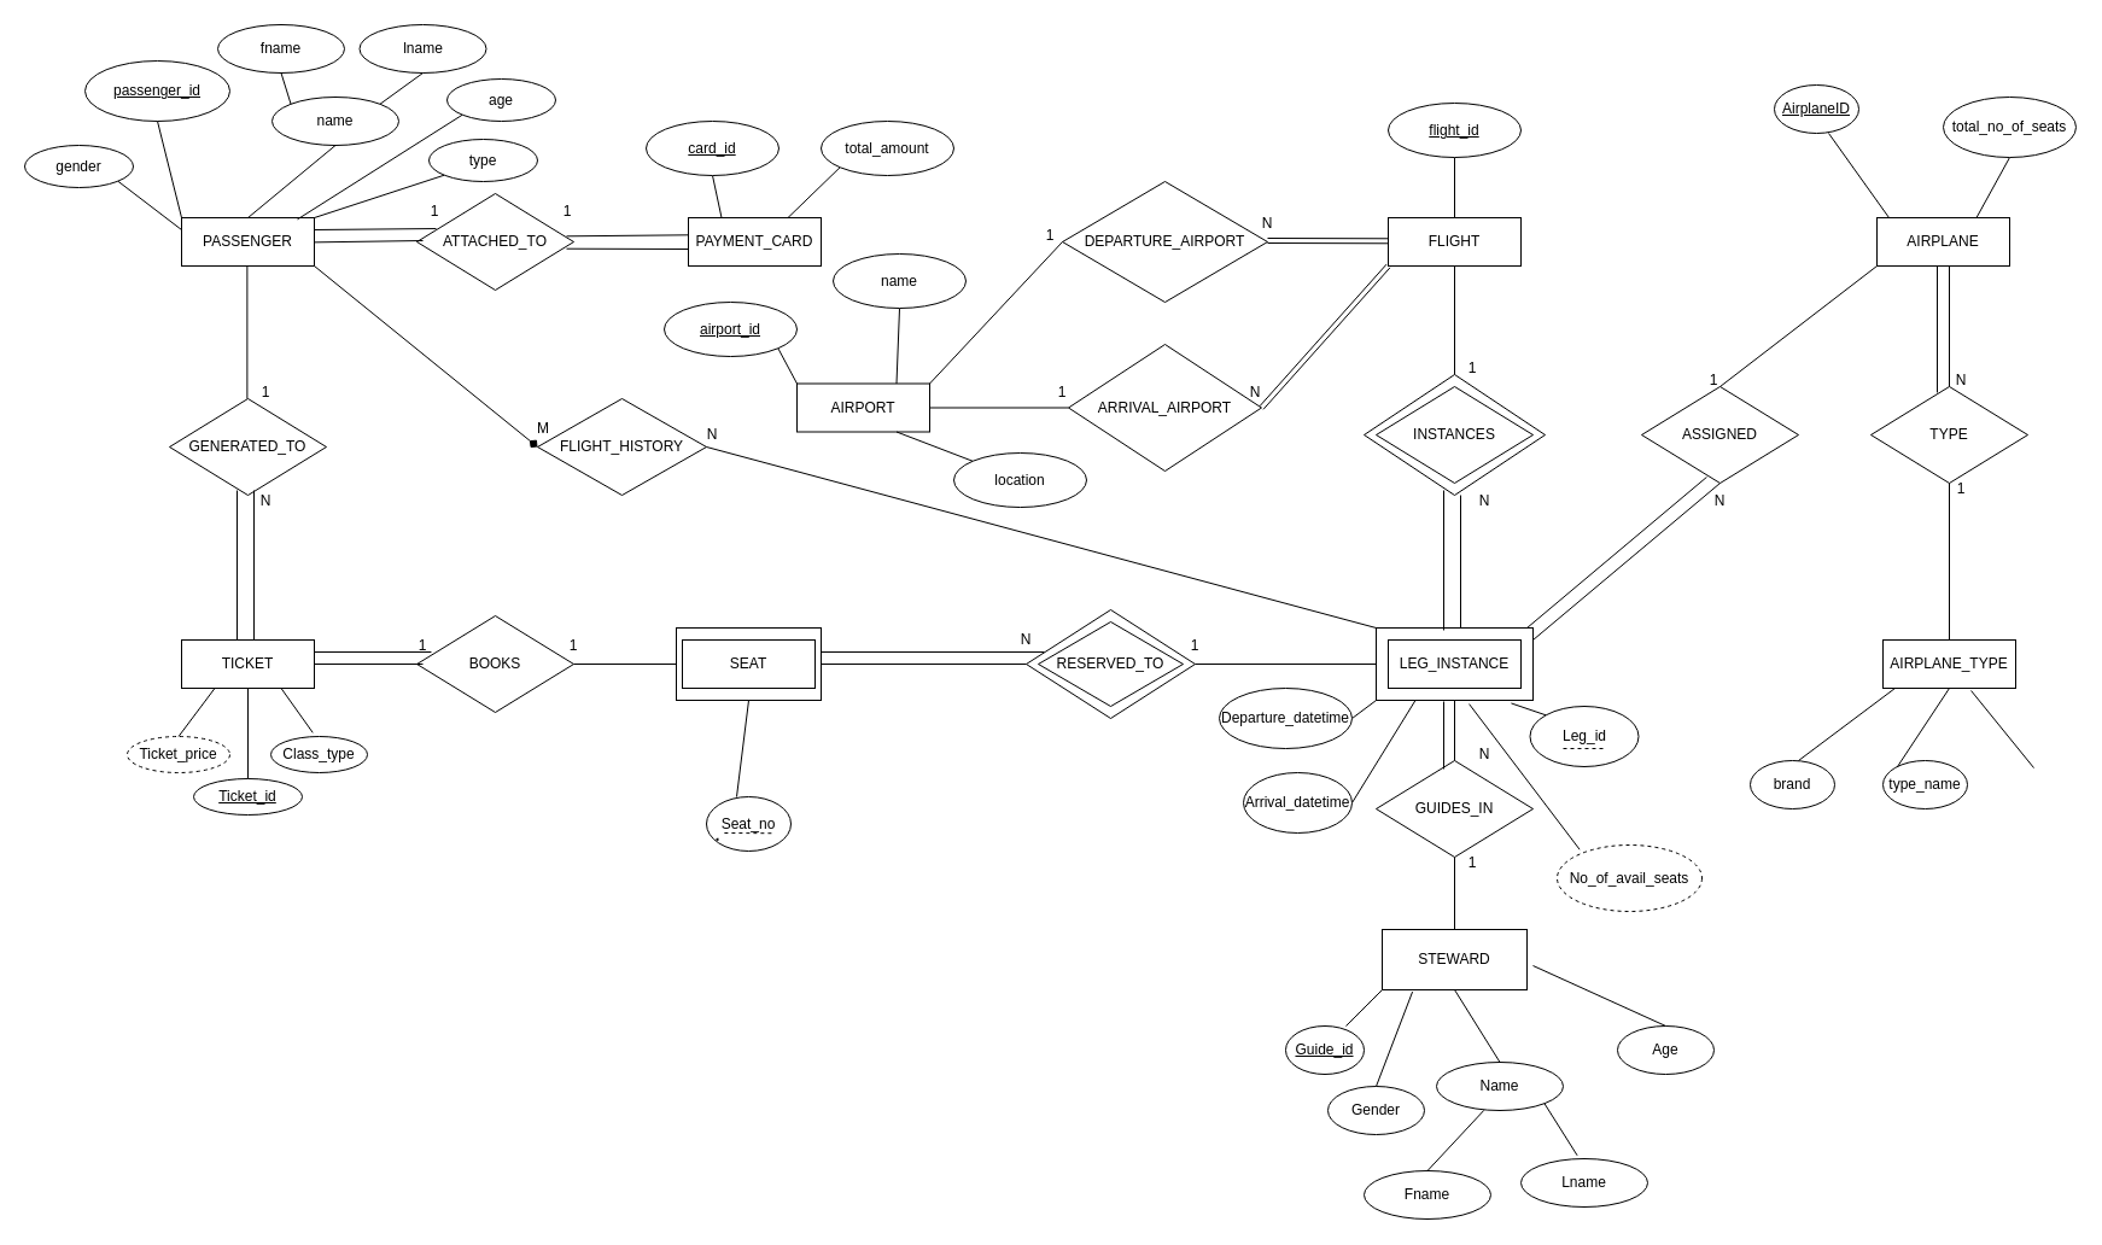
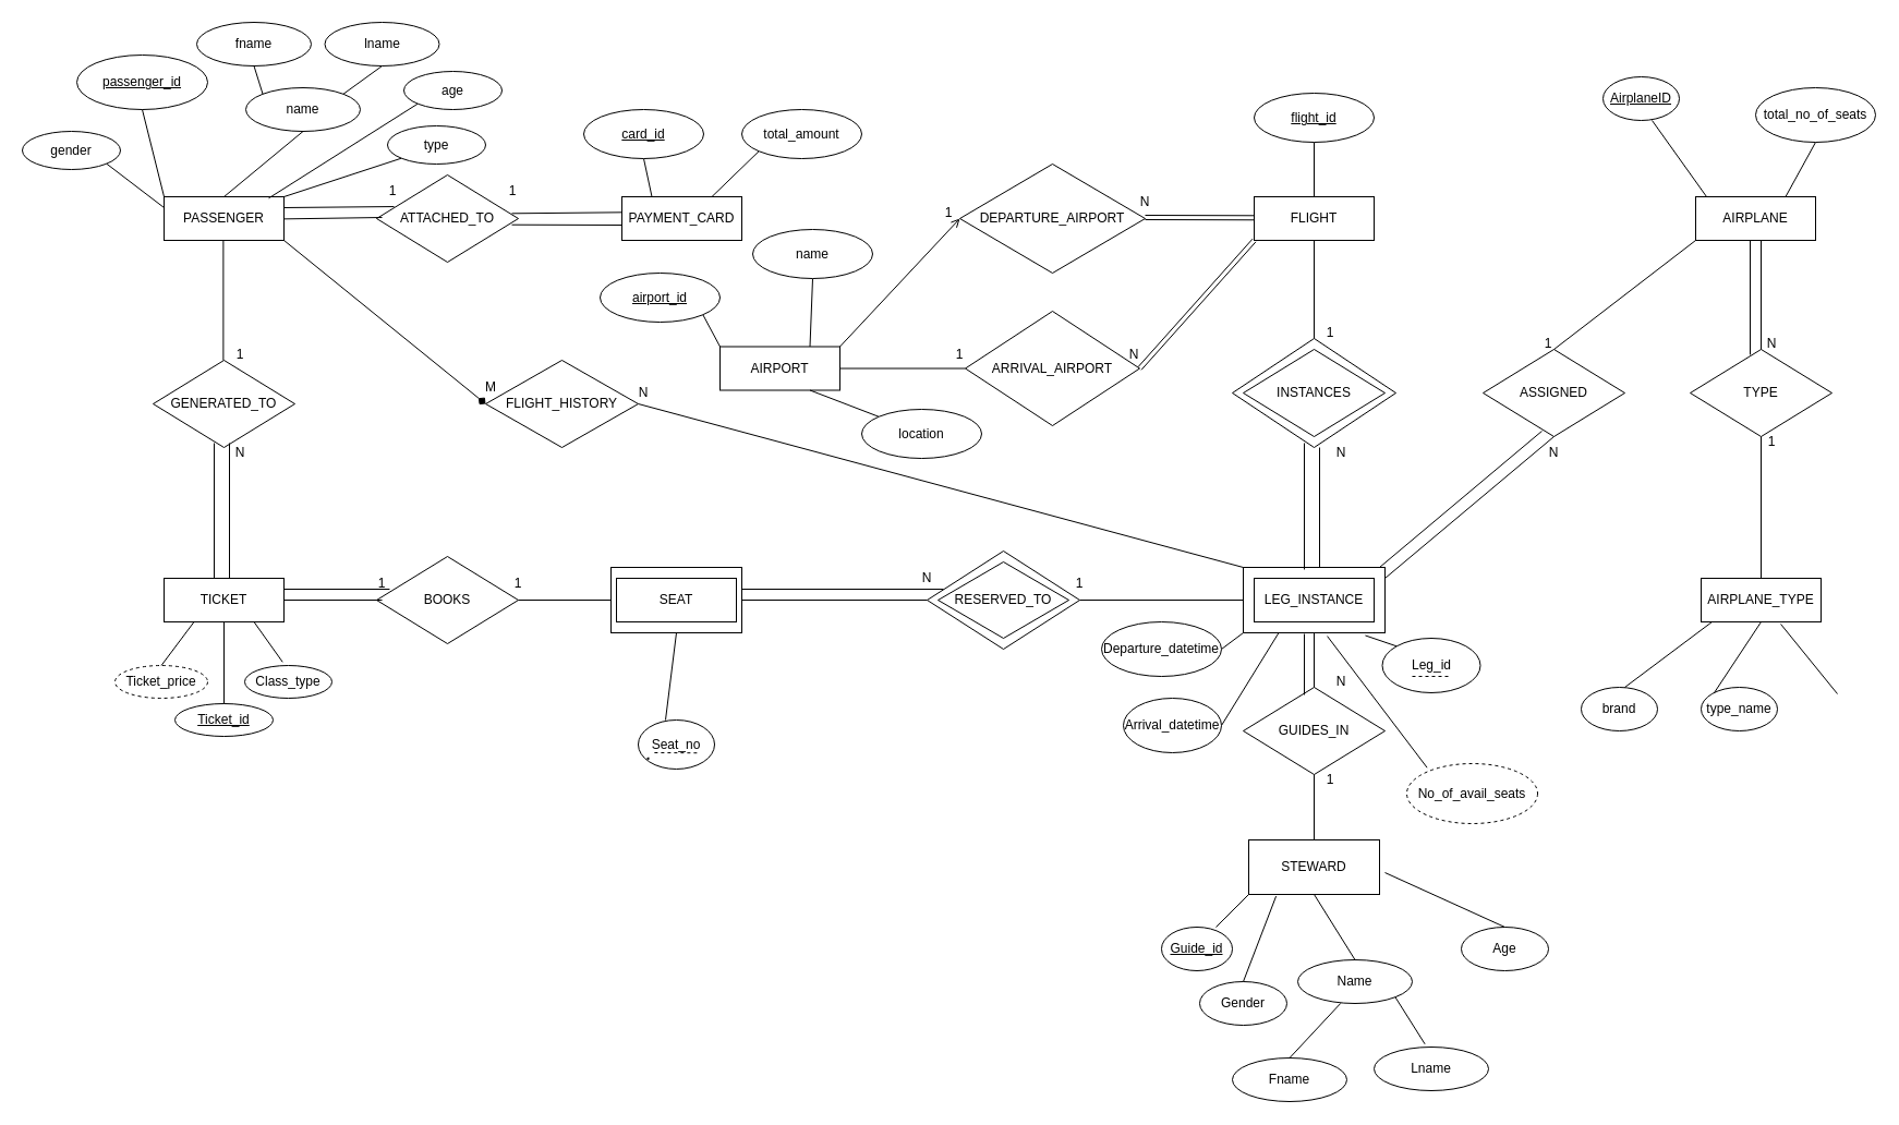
- <mxCell id="69" value="" style="endArrow=none;html=1;rounded=0;entryX=0;entryY=0.5;entryDx=0;entryDy=0;exitX=1;exitY=0;exitDx=0;exitDy=0;" edge="1" parent="1" source="7" target="66"><mxGeometry width="50" height="50" relative="1" as="geometry"><mxPoint x="750" y="530" as="sourcePoint" /><mxPoint x="800" y="480" as="targetPoint" /></mxGeometry></mxCell>
+ <mxCell id="69" value="" style="endArrow=open;html=1;rounded=0;entryX=0;entryY=0.5;entryDx=0;entryDy=0;exitX=1;exitY=0;exitDx=0;exitDy=0;" edge="1" parent="1" source="7" target="66"><mxGeometry width="50" height="50" relative="1" as="geometry"><mxPoint x="750" y="530" as="sourcePoint" /><mxPoint x="800" y="480" as="targetPoint" /></mxGeometry></mxCell>
